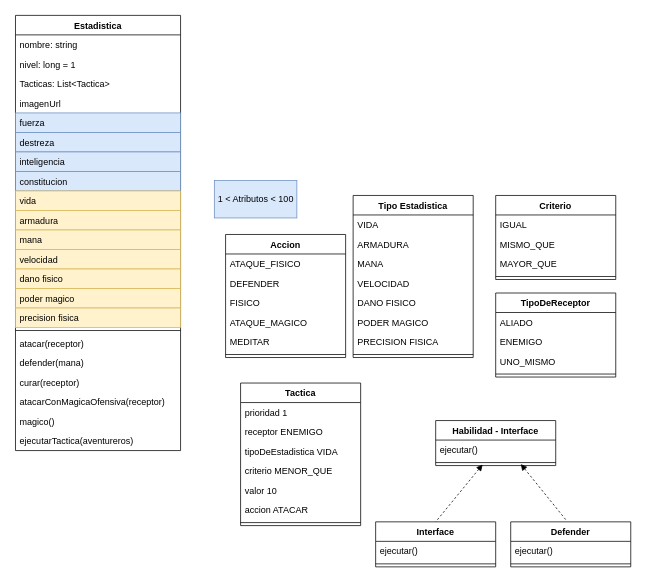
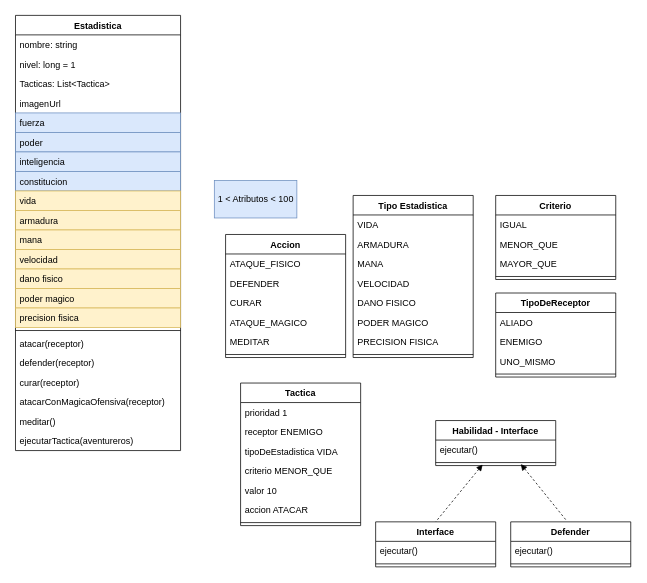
- <mxCell id="8" value="destreza" style="text;strokeColor=#6c8ebf;fillColor=#dae8fc;align=left;verticalAlign=top;spacingLeft=4;spacingRight=4;overflow=hidden;rotatable=0;points=[[0,0.5],[1,0.5]];portConstraint=eastwest;" vertex="1" parent="2"><mxGeometry y="156" width="220" height="26" as="geometry" /></mxCell>
+ <mxCell id="8" value="poder" style="text;strokeColor=#6c8ebf;fillColor=#dae8fc;align=left;verticalAlign=top;spacingLeft=4;spacingRight=4;overflow=hidden;rotatable=0;points=[[0,0.5],[1,0.5]];portConstraint=eastwest;" vertex="1" parent="2"><mxGeometry y="156" width="220" height="26" as="geometry" /></mxCell>
- <mxCell id="56" value="MISMO_QUE" style="text;strokeColor=none;fillColor=none;align=left;verticalAlign=top;spacingLeft=4;spacingRight=4;overflow=hidden;rotatable=0;points=[[0,0.5],[1,0.5]];portConstraint=eastwest;" vertex="1" parent="54"><mxGeometry y="52" width="160" height="26" as="geometry" /></mxCell>
+ <mxCell id="56" value="MENOR_QUE" style="text;strokeColor=none;fillColor=none;align=left;verticalAlign=top;spacingLeft=4;spacingRight=4;overflow=hidden;rotatable=0;points=[[0,0.5],[1,0.5]];portConstraint=eastwest;" vertex="1" parent="54"><mxGeometry y="52" width="160" height="26" as="geometry" /></mxCell>
- <mxCell id="67" value="FISICO" style="text;strokeColor=none;fillColor=none;align=left;verticalAlign=top;spacingLeft=4;spacingRight=4;overflow=hidden;rotatable=0;points=[[0,0.5],[1,0.5]];portConstraint=eastwest;" vertex="1" parent="64"><mxGeometry y="78" width="160" height="26" as="geometry" /></mxCell>
+ <mxCell id="67" value="CURAR" style="text;strokeColor=none;fillColor=none;align=left;verticalAlign=top;spacingLeft=4;spacingRight=4;overflow=hidden;rotatable=0;points=[[0,0.5],[1,0.5]];portConstraint=eastwest;" vertex="1" parent="64"><mxGeometry y="78" width="160" height="26" as="geometry" /></mxCell>
- <mxCell id="20" value="defender(mana)" style="text;align=left;verticalAlign=top;spacingLeft=4;spacingRight=4;overflow=hidden;rotatable=0;points=[[0,0.5],[1,0.5]];portConstraint=eastwest;" vertex="1" parent="2"><mxGeometry y="450" width="220" height="26" as="geometry" /></mxCell>
+ <mxCell id="20" value="defender(receptor)" style="text;align=left;verticalAlign=top;spacingLeft=4;spacingRight=4;overflow=hidden;rotatable=0;points=[[0,0.5],[1,0.5]];portConstraint=eastwest;" vertex="1" parent="2"><mxGeometry y="450" width="220" height="26" as="geometry" /></mxCell>
- <mxCell id="23" value="magico()" style="text;align=left;verticalAlign=top;spacingLeft=4;spacingRight=4;overflow=hidden;rotatable=0;points=[[0,0.5],[1,0.5]];portConstraint=eastwest;" vertex="1" parent="2"><mxGeometry y="528" width="220" height="26" as="geometry" /></mxCell>
+ <mxCell id="23" value="meditar()" style="text;align=left;verticalAlign=top;spacingLeft=4;spacingRight=4;overflow=hidden;rotatable=0;points=[[0,0.5],[1,0.5]];portConstraint=eastwest;" vertex="1" parent="2"><mxGeometry y="528" width="220" height="26" as="geometry" /></mxCell>
